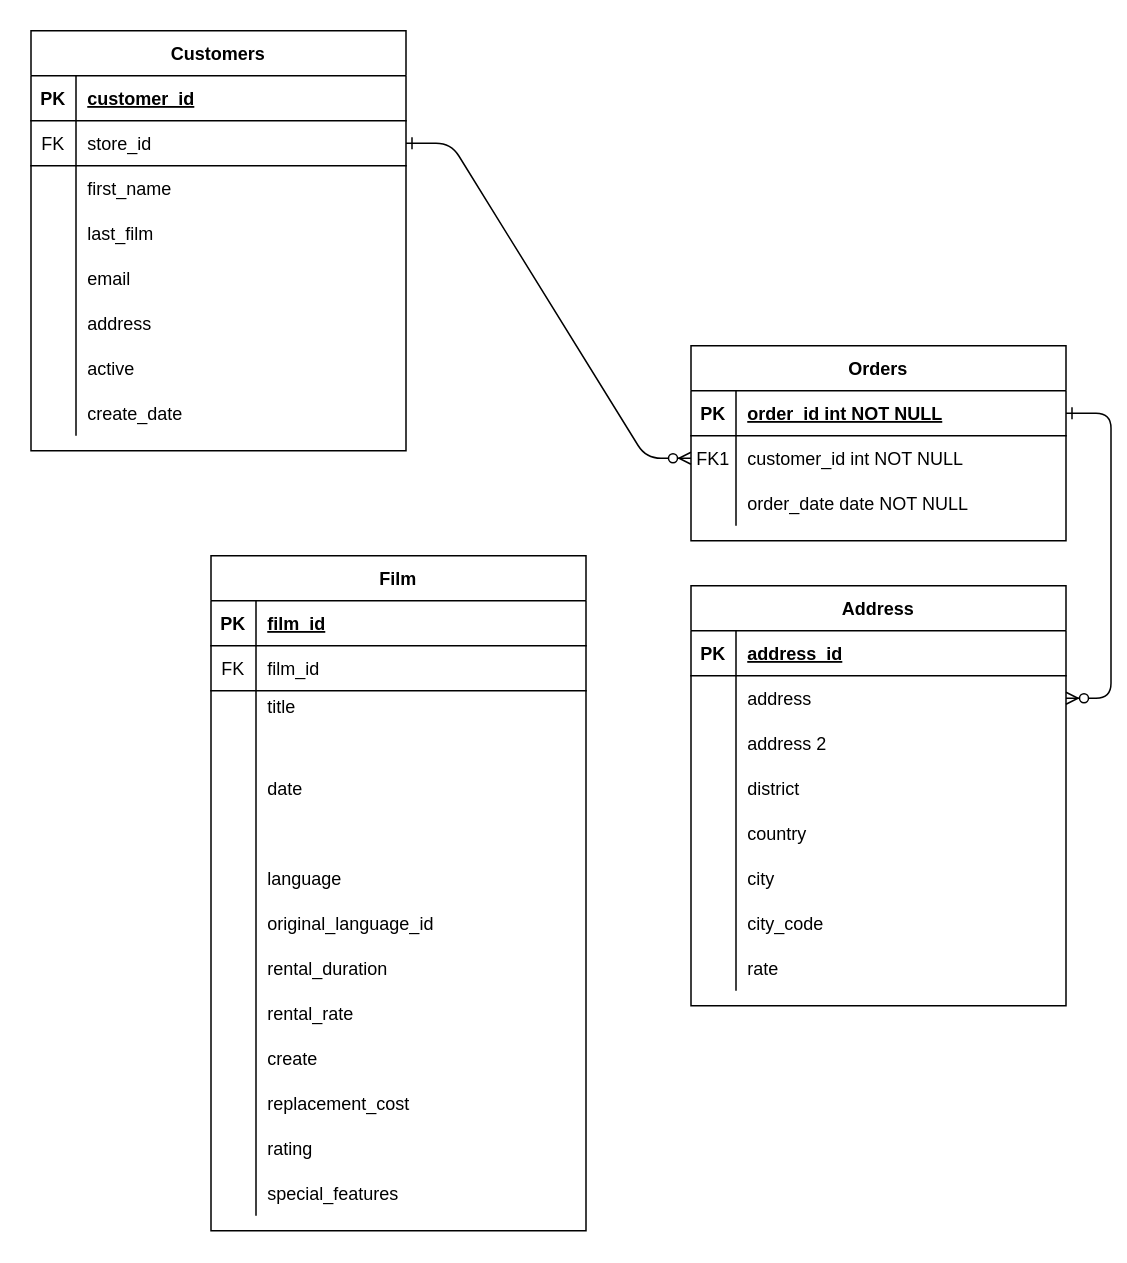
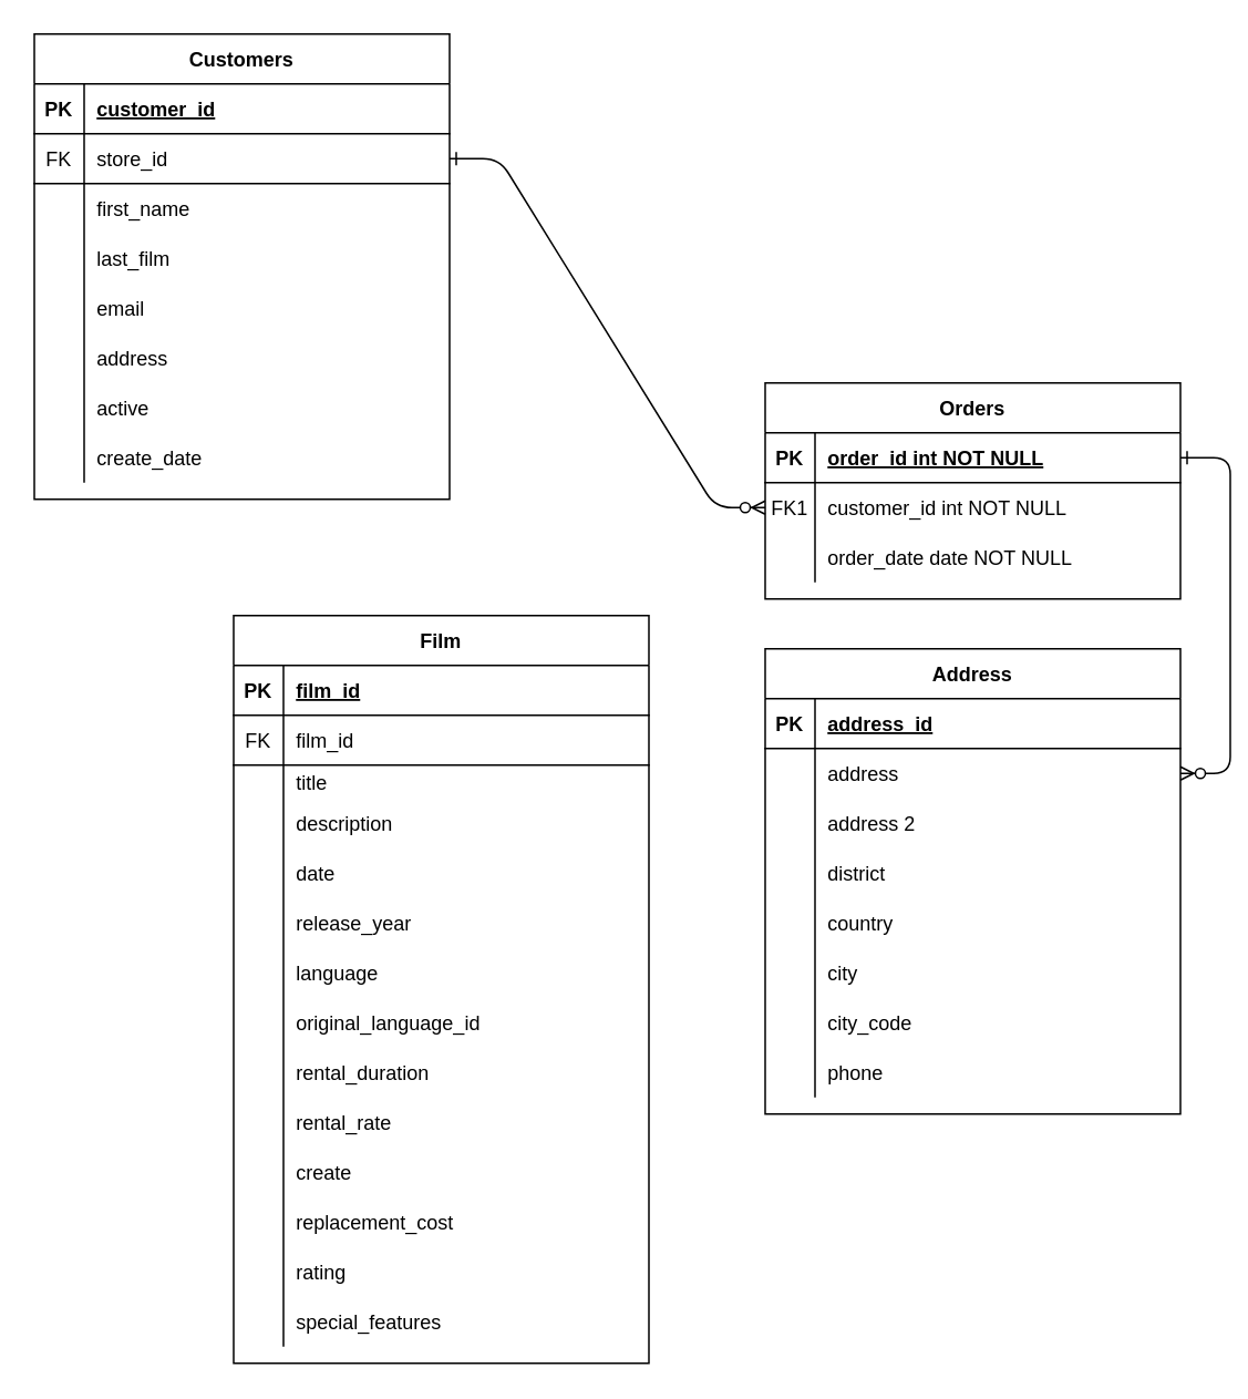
+ <mxCell id="76" value="description" style="shape=partialRectangle;overflow=hidden;connectable=0;fillColor=none;top=0;left=0;bottom=0;right=0;align=left;spacingLeft=6;" vertex="1" parent="74"><mxGeometry x="30" width="220" height="30" as="geometry" /></mxCell>
+ <mxCell id="82" value="release_year" style="shape=partialRectangle;overflow=hidden;connectable=0;fillColor=none;top=0;left=0;bottom=0;right=0;align=left;spacingLeft=6;" vertex="1" parent="80"><mxGeometry x="30" width="220" height="30" as="geometry" /></mxCell>
- <mxCell id="38" value="rate" style="shape=partialRectangle;overflow=hidden;connectable=0;fillColor=none;top=0;left=0;bottom=0;right=0;align=left;spacingLeft=6;" vertex="1" parent="36"><mxGeometry x="30" width="220" height="30" as="geometry" /></mxCell>
+ <mxCell id="38" value="phone" style="shape=partialRectangle;overflow=hidden;connectable=0;fillColor=none;top=0;left=0;bottom=0;right=0;align=left;spacingLeft=6;" vertex="1" parent="36"><mxGeometry x="30" width="220" height="30" as="geometry" /></mxCell>
